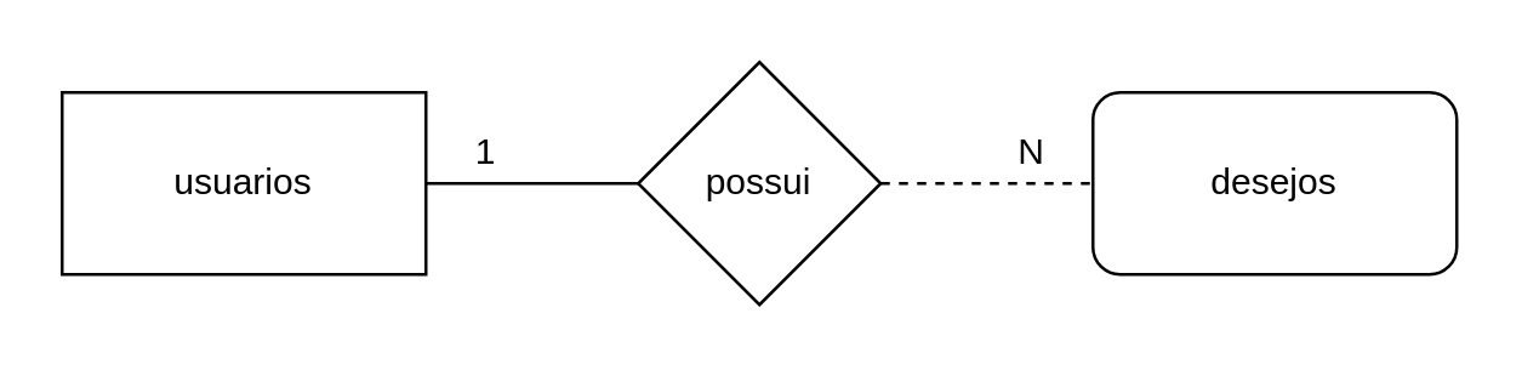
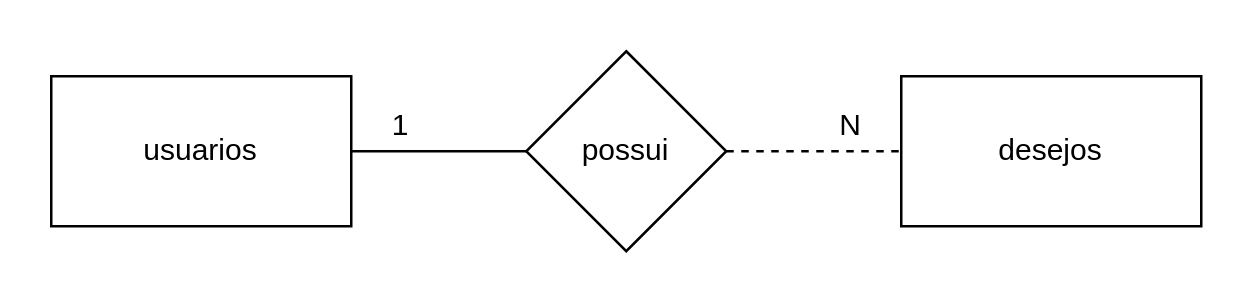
- <mxCell id="4" value="desejos" style="whiteSpace=wrap;html=1;rounded=1;" vertex="1" parent="1"><mxGeometry x="360" y="30" width="120" height="60" as="geometry" /></mxCell>
+ <mxCell id="4" value="desejos" style="rounded=0;whiteSpace=wrap;html=1;" vertex="1" parent="1"><mxGeometry x="360" y="30" width="120" height="60" as="geometry" /></mxCell>
